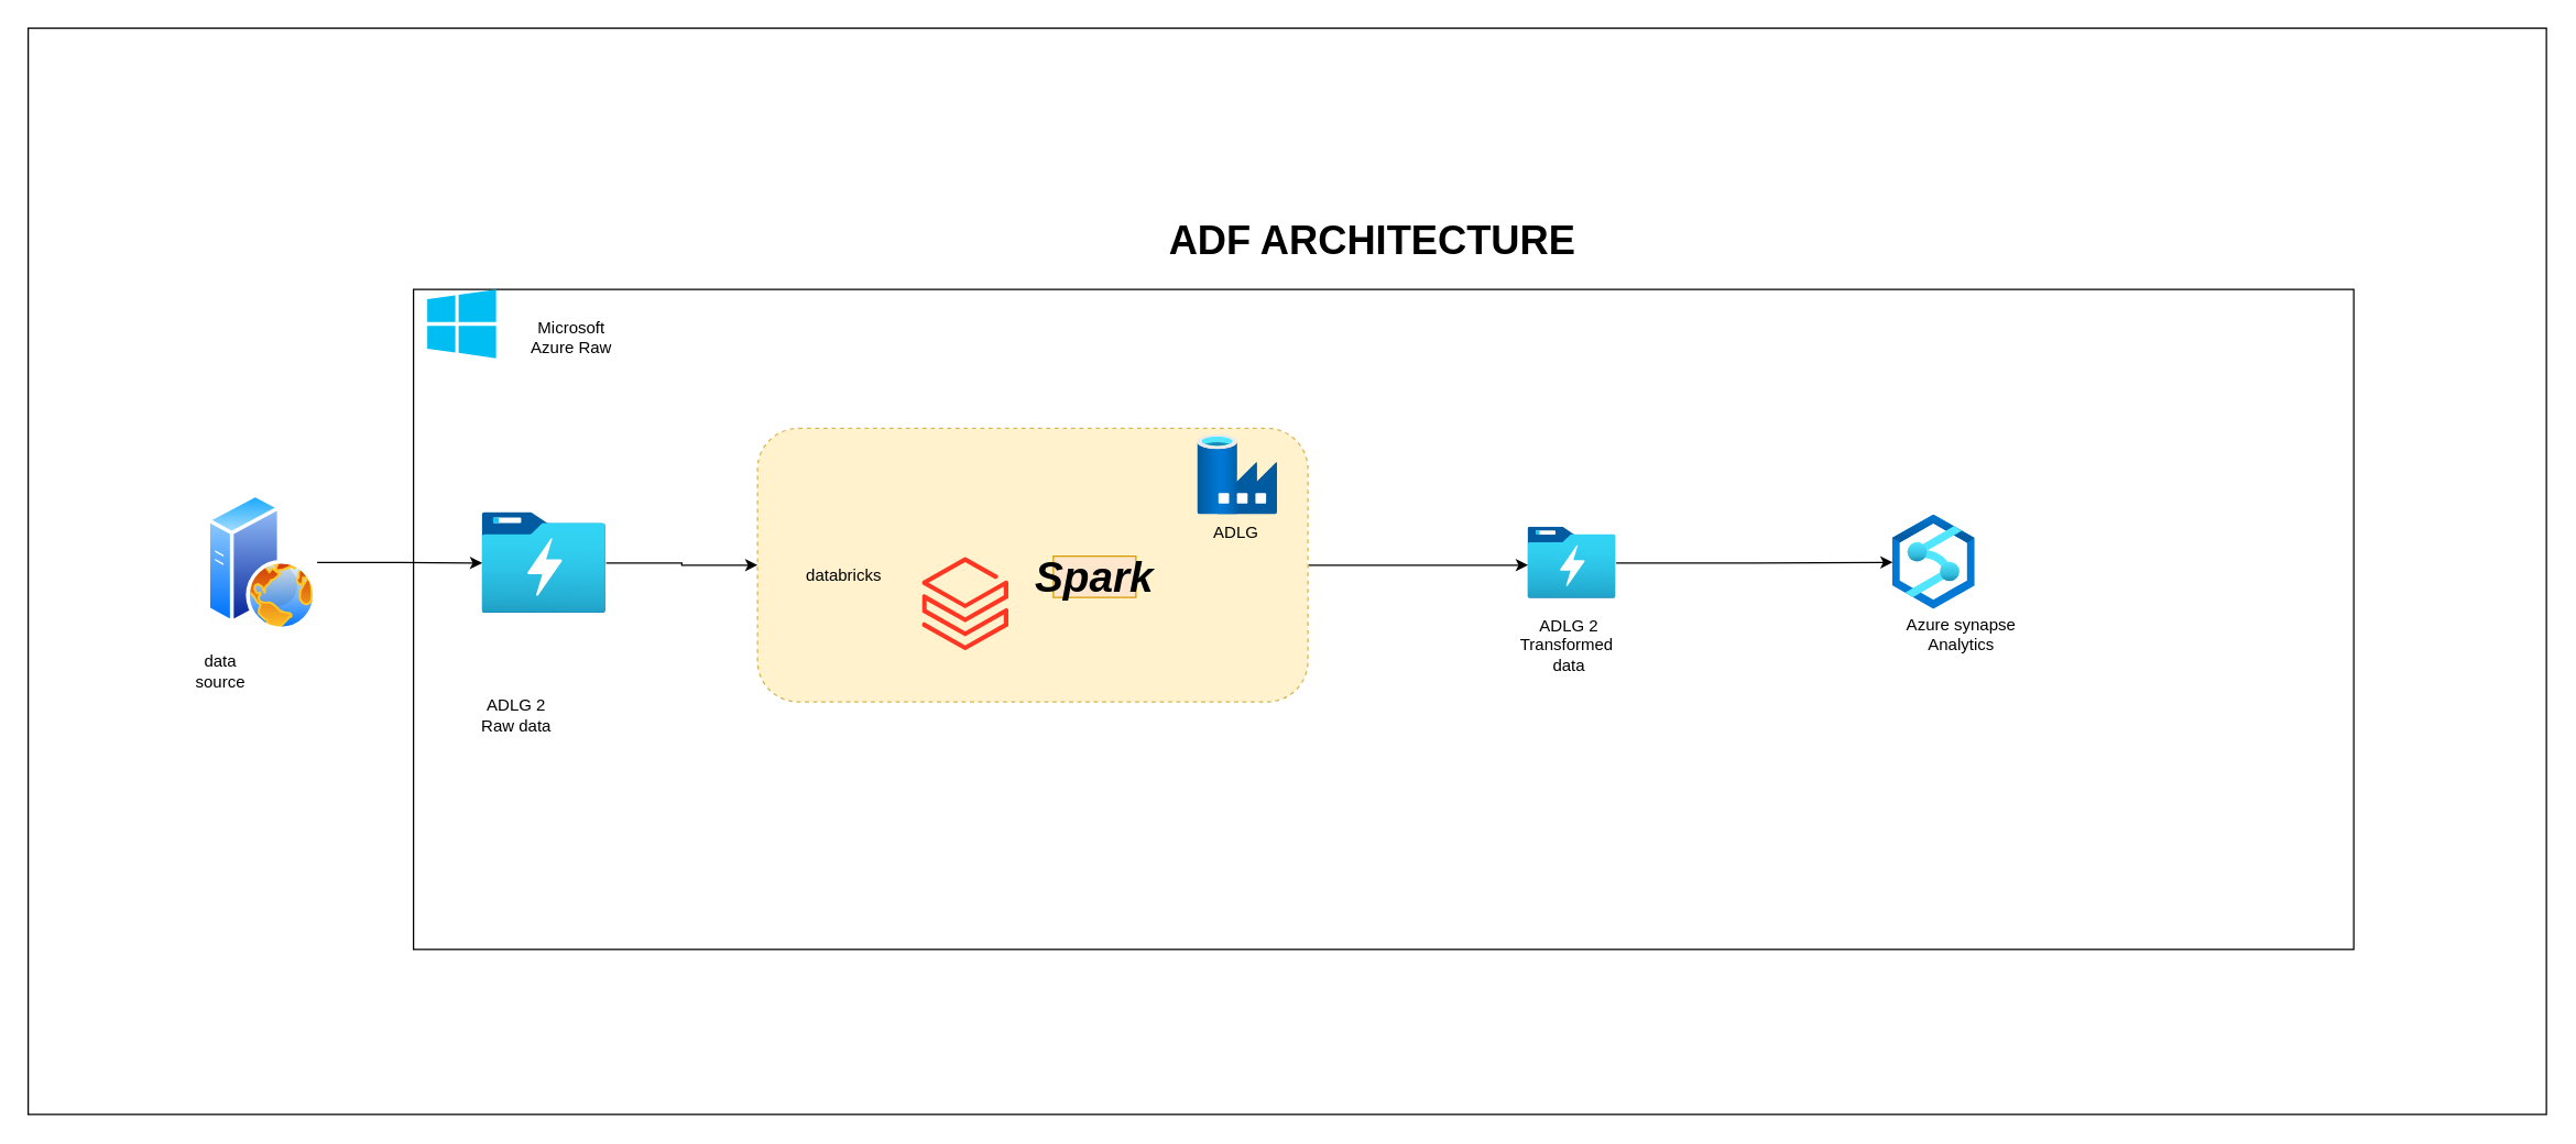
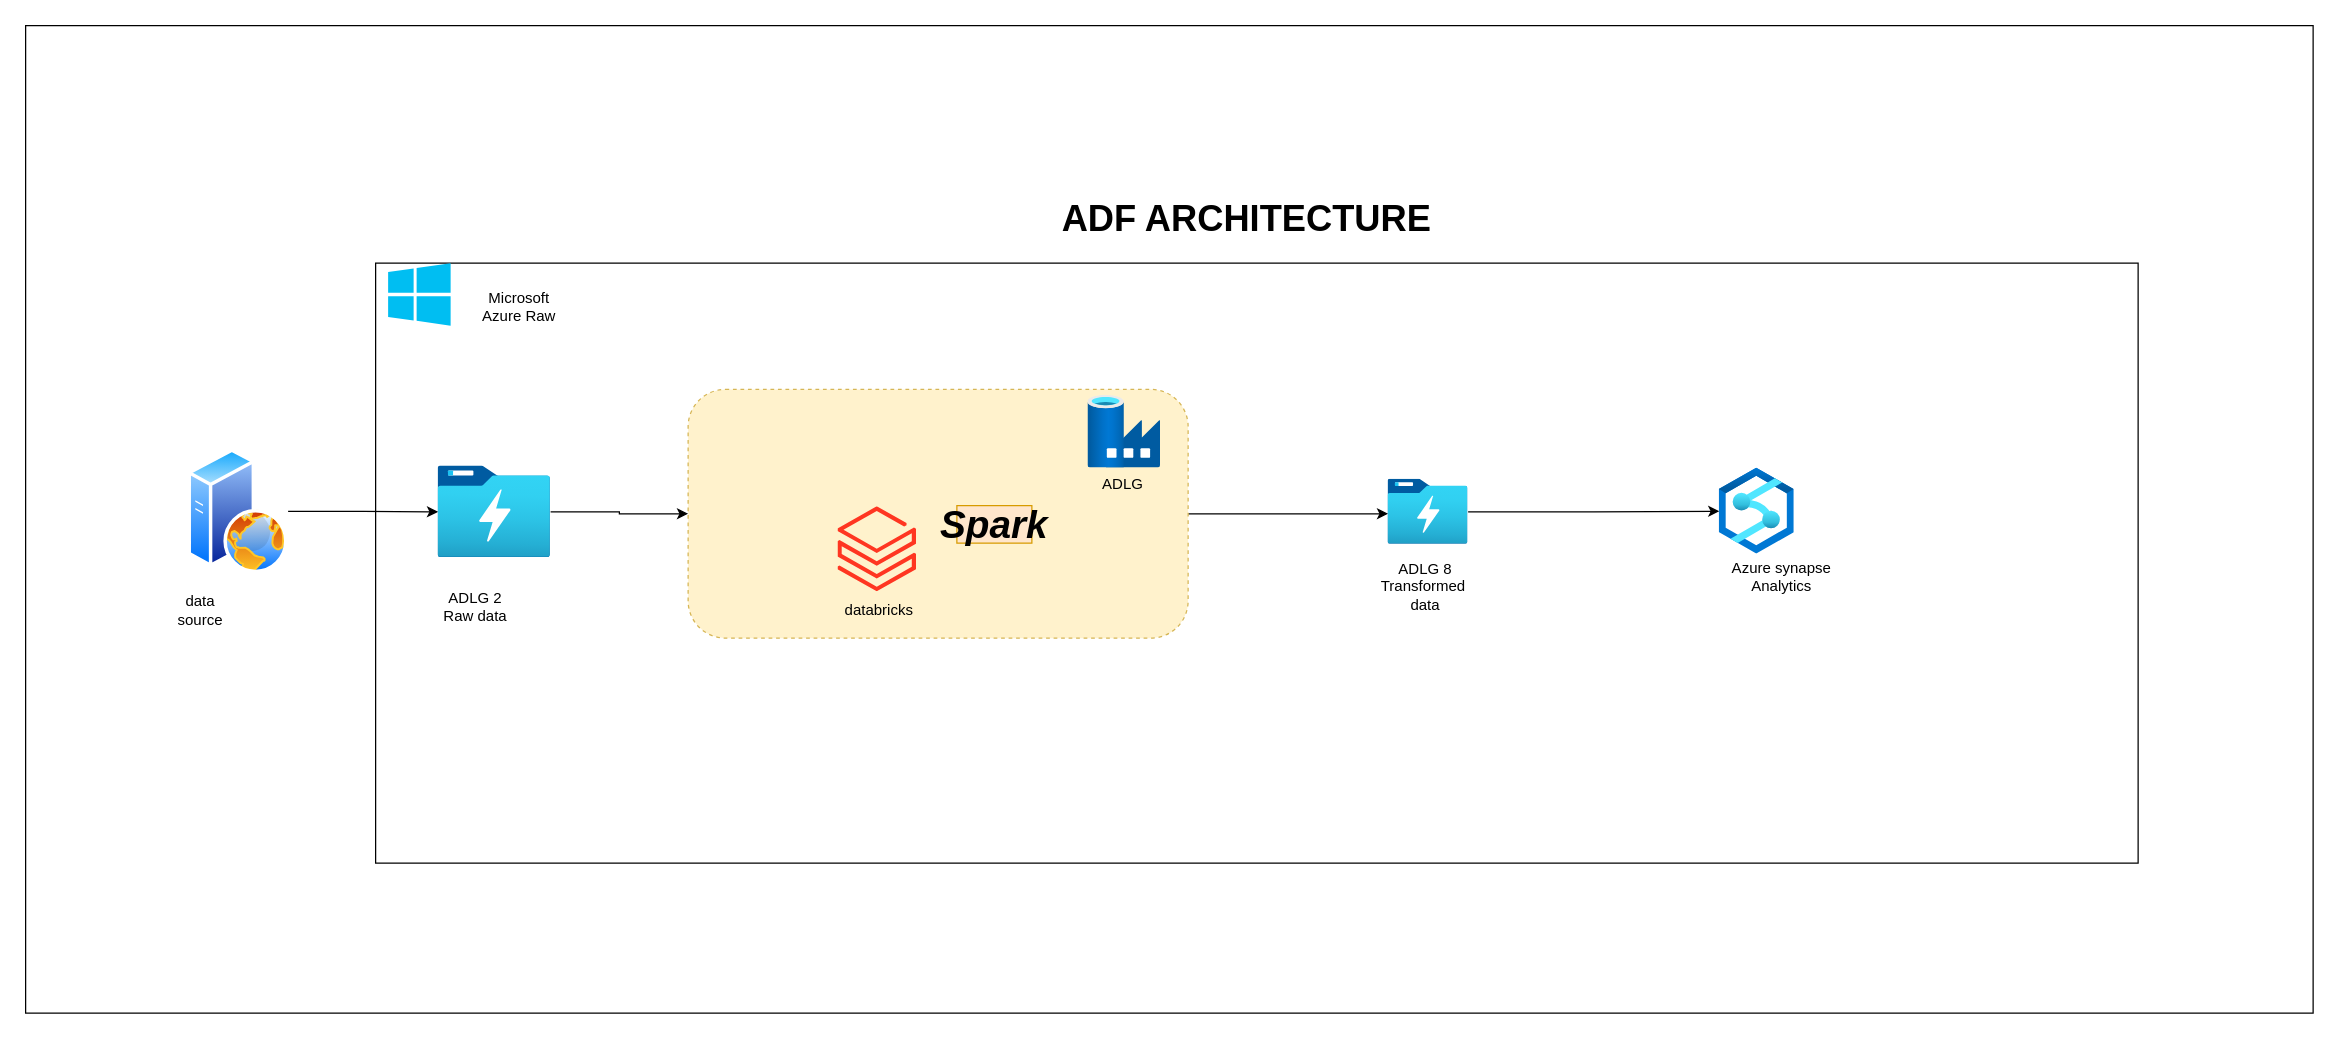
- <mxCell id="19" value="databricks" style="text;html=1;align=center;verticalAlign=middle;whiteSpace=wrap;rounded=0;" parent="1" vertex="1"><mxGeometry x="582.8" y="403" width="60" height="30" as="geometry" /></mxCell>
+ <mxCell id="19" value="databricks" style="text;html=1;align=center;verticalAlign=middle;whiteSpace=wrap;rounded=0;" parent="1" vertex="1"><mxGeometry x="672.8" y="473" width="60" height="30" as="geometry" /></mxCell>
- <mxCell id="18" value="ADLG 2&lt;div&gt;Transformed&amp;nbsp;&lt;/div&gt;&lt;div&gt;data&lt;/div&gt;" style="text;html=1;align=center;verticalAlign=middle;whiteSpace=wrap;rounded=0;" parent="1" vertex="1"><mxGeometry x="1110" y="454" width="60" height="30" as="geometry" /></mxCell>
+ <mxCell id="18" value="ADLG 8&lt;div&gt;Transformed&amp;nbsp;&lt;/div&gt;&lt;div&gt;data&lt;/div&gt;" style="text;html=1;align=center;verticalAlign=middle;whiteSpace=wrap;rounded=0;" parent="1" vertex="1"><mxGeometry x="1110" y="454" width="60" height="30" as="geometry" /></mxCell>
- <mxCell id="17" value="ADLG 2&lt;div&gt;Raw data&lt;/div&gt;" style="text;html=1;align=center;verticalAlign=middle;whiteSpace=wrap;rounded=0;" parent="1" vertex="1"><mxGeometry x="345" y="505" width="60" height="30" as="geometry" /></mxCell>
+ <mxCell id="17" value="ADLG 2&lt;div&gt;Raw data&lt;/div&gt;" style="text;html=1;align=center;verticalAlign=middle;whiteSpace=wrap;rounded=0;" parent="1" vertex="1"><mxGeometry x="350" y="470" width="60" height="30" as="geometry" /></mxCell>
